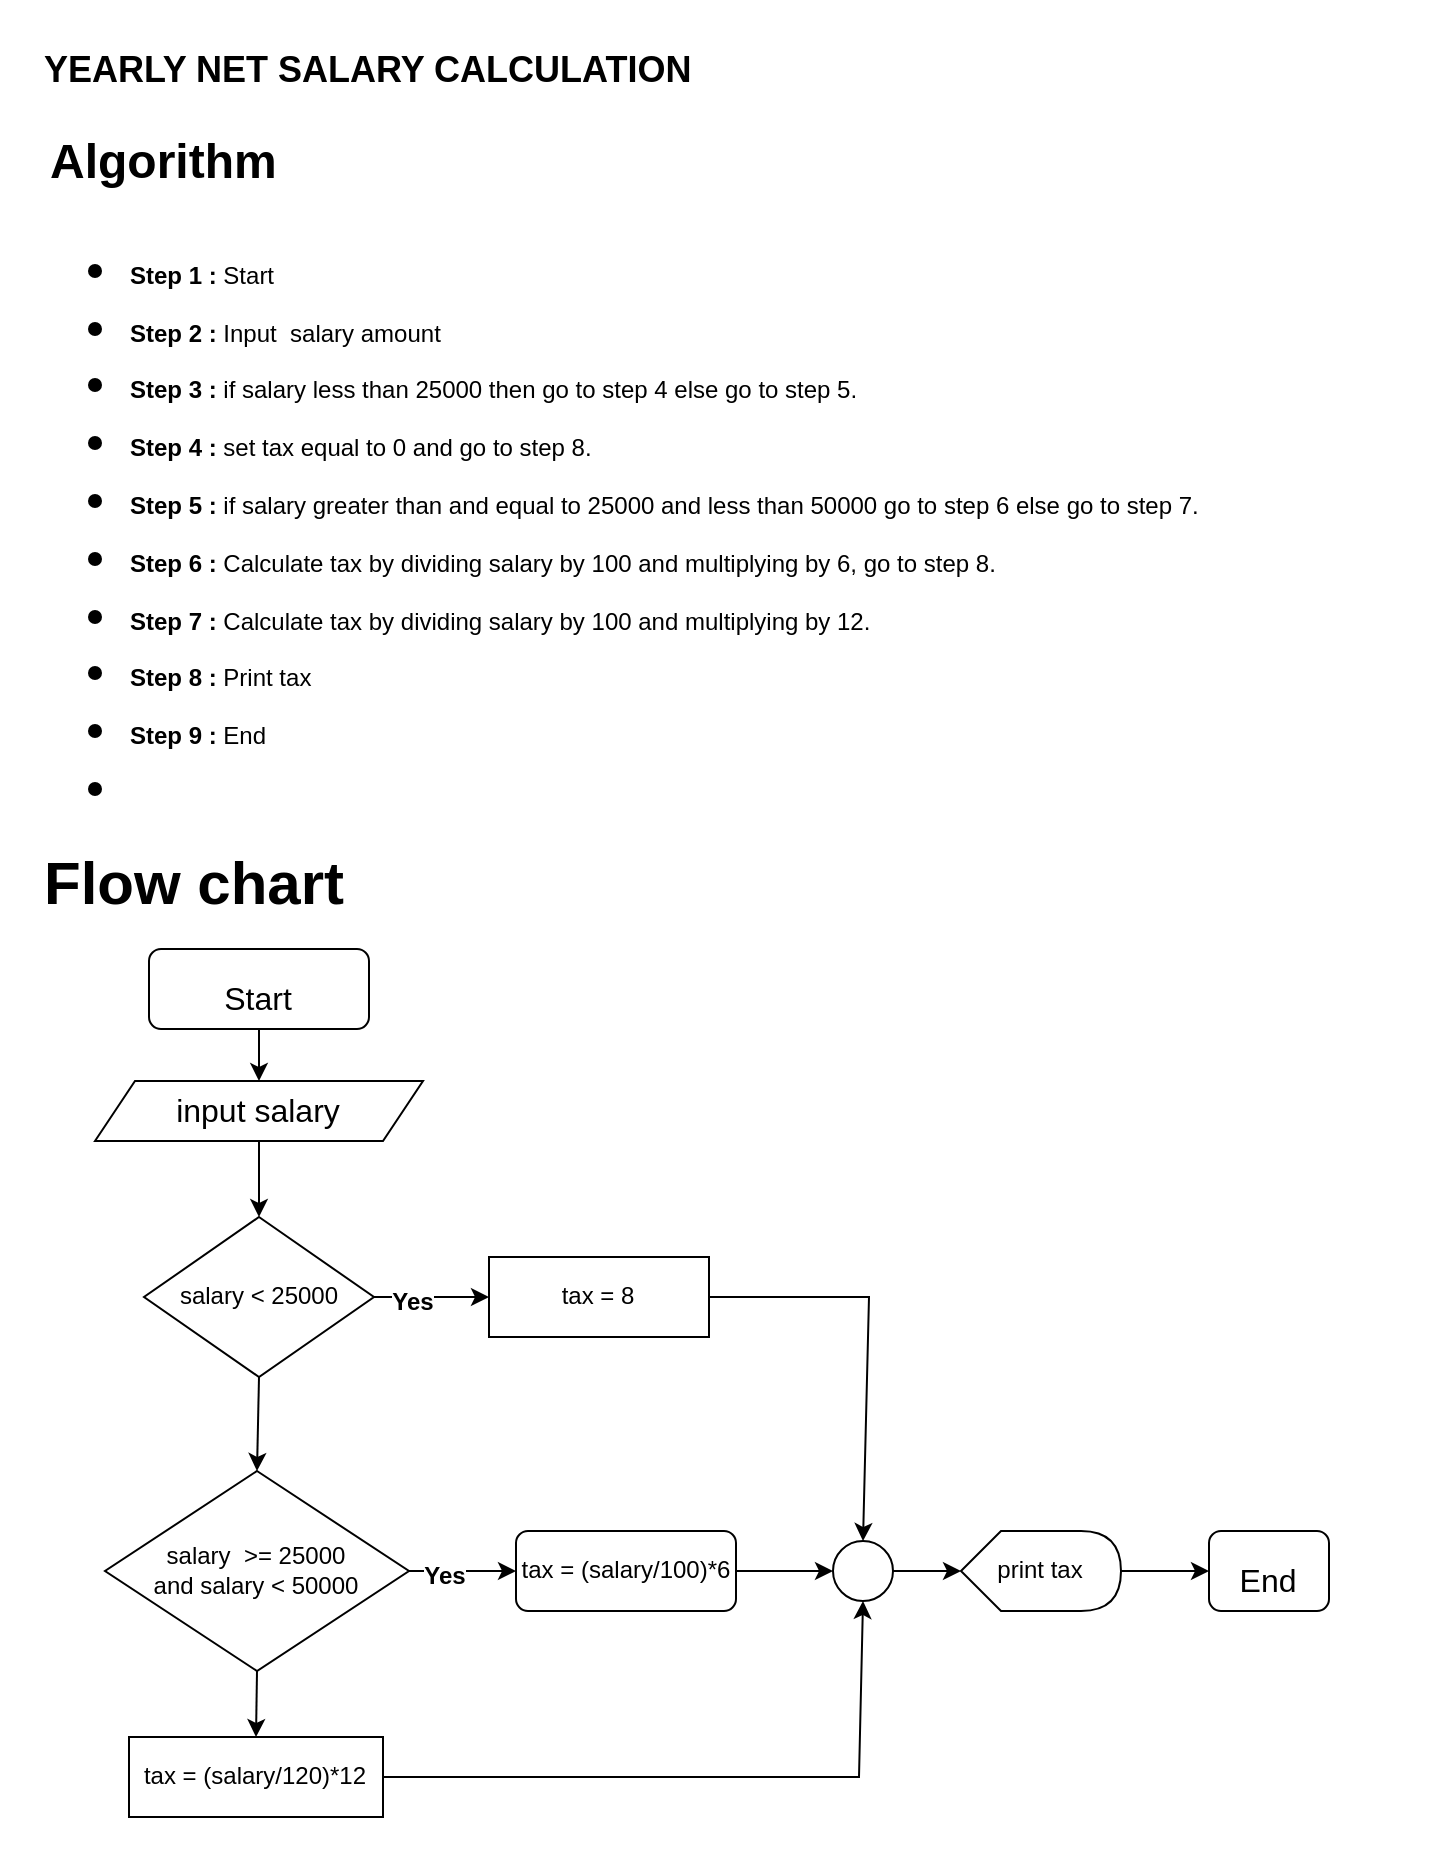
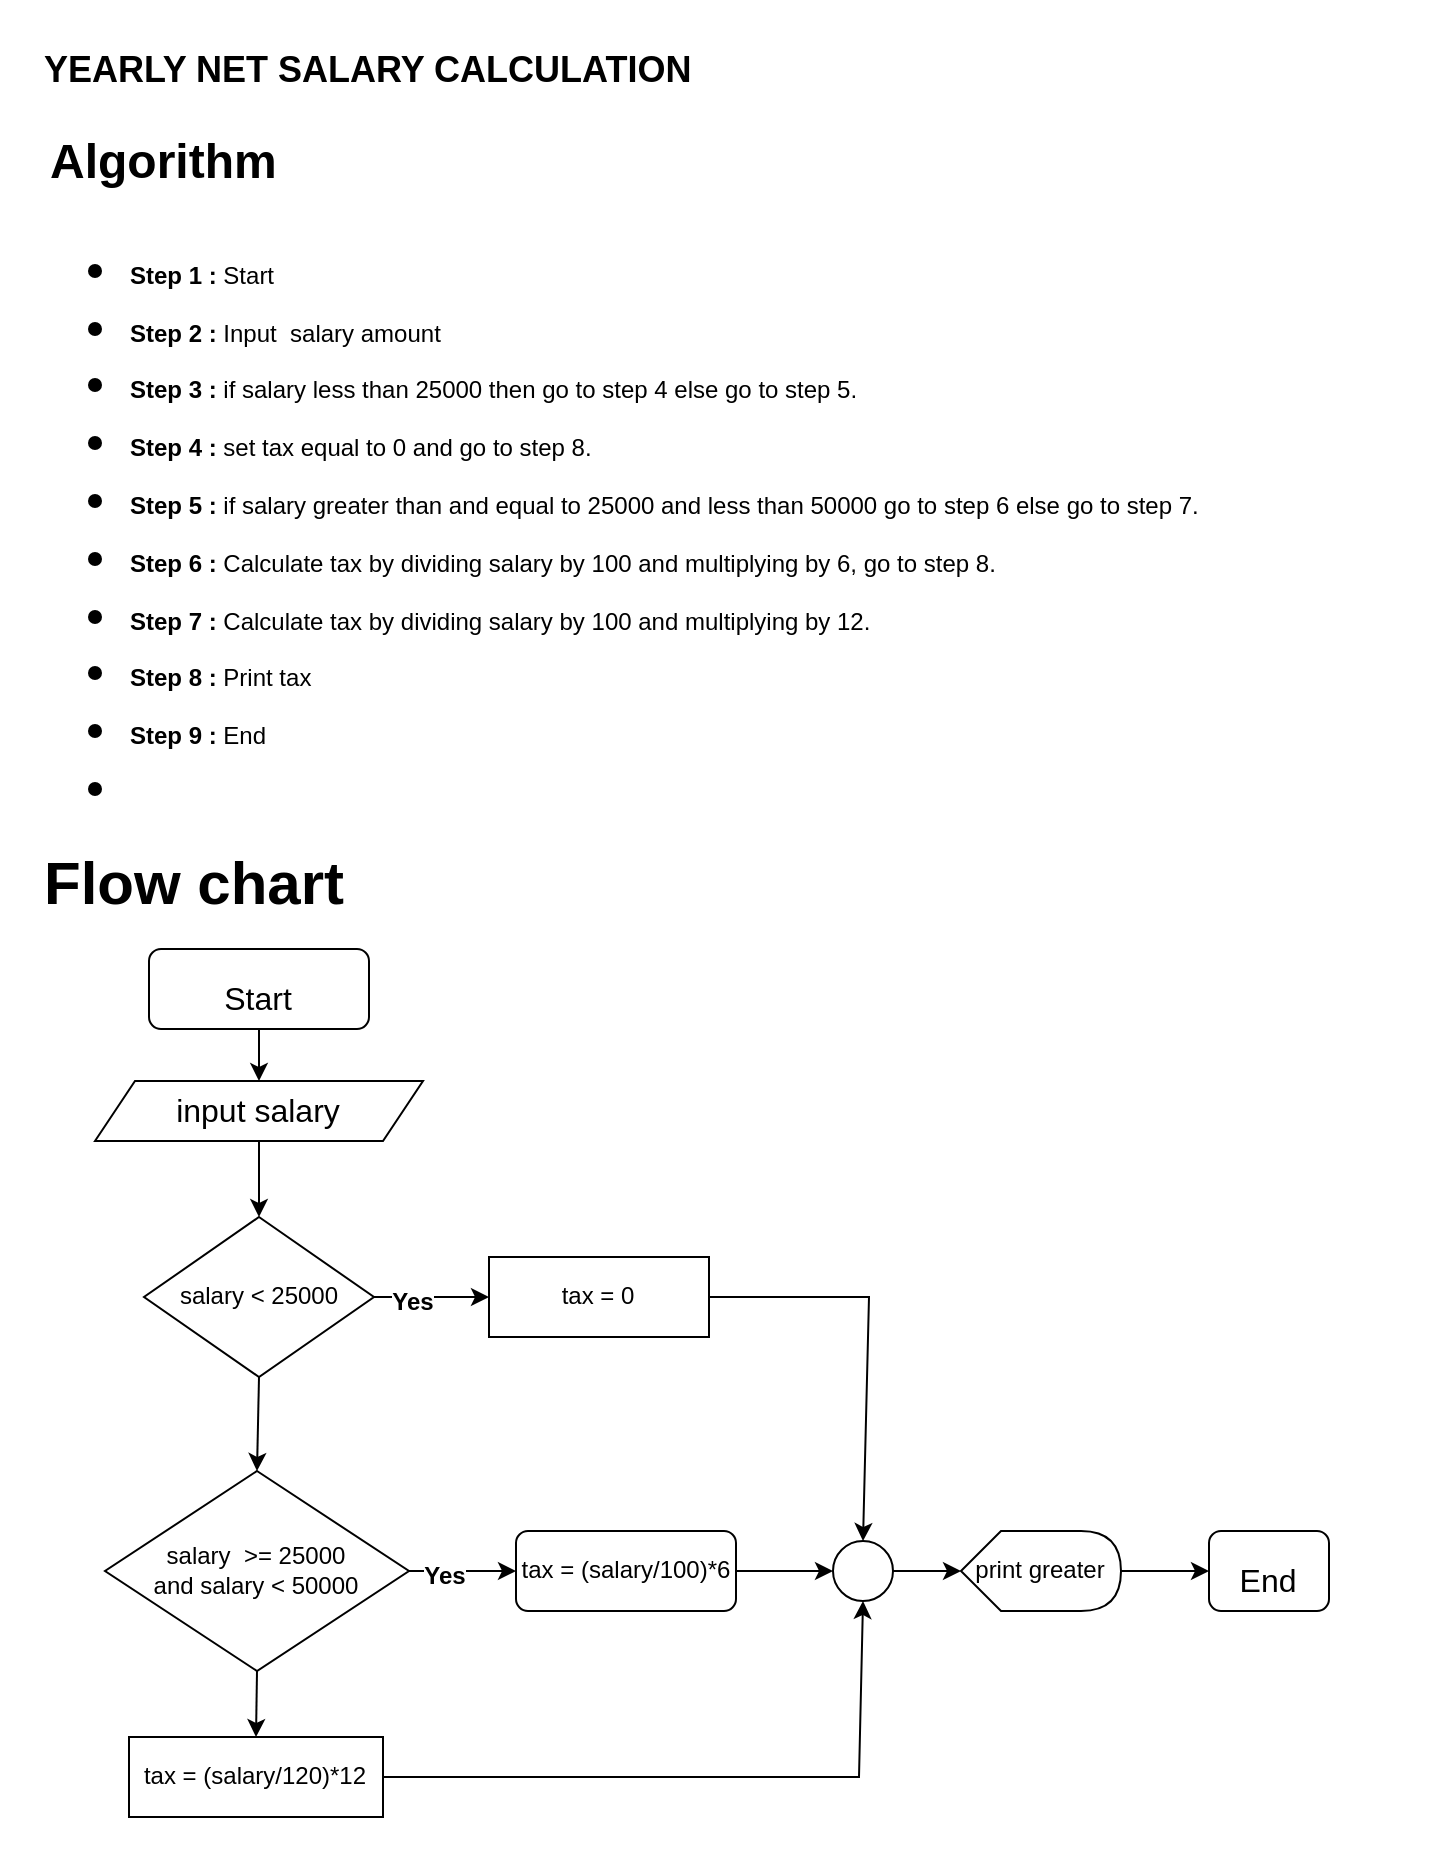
- <mxCell id="10" value="tax = 8" style="rounded=0;whiteSpace=wrap;html=1;" vertex="1" parent="1"><mxGeometry x="244" y="628" width="110" height="40" as="geometry" /></mxCell>
+ <mxCell id="10" value="tax = 0" style="rounded=0;whiteSpace=wrap;html=1;" vertex="1" parent="1"><mxGeometry x="244" y="628" width="110" height="40" as="geometry" /></mxCell>
- <mxCell id="23" value="print tax" style="shape=display;whiteSpace=wrap;html=1;fontSize=12;" vertex="1" parent="1"><mxGeometry x="480" y="765" width="80" height="40" as="geometry" /></mxCell>
+ <mxCell id="23" value="print greater" style="shape=display;whiteSpace=wrap;html=1;fontSize=12;" vertex="1" parent="1"><mxGeometry x="480" y="765" width="80" height="40" as="geometry" /></mxCell>
